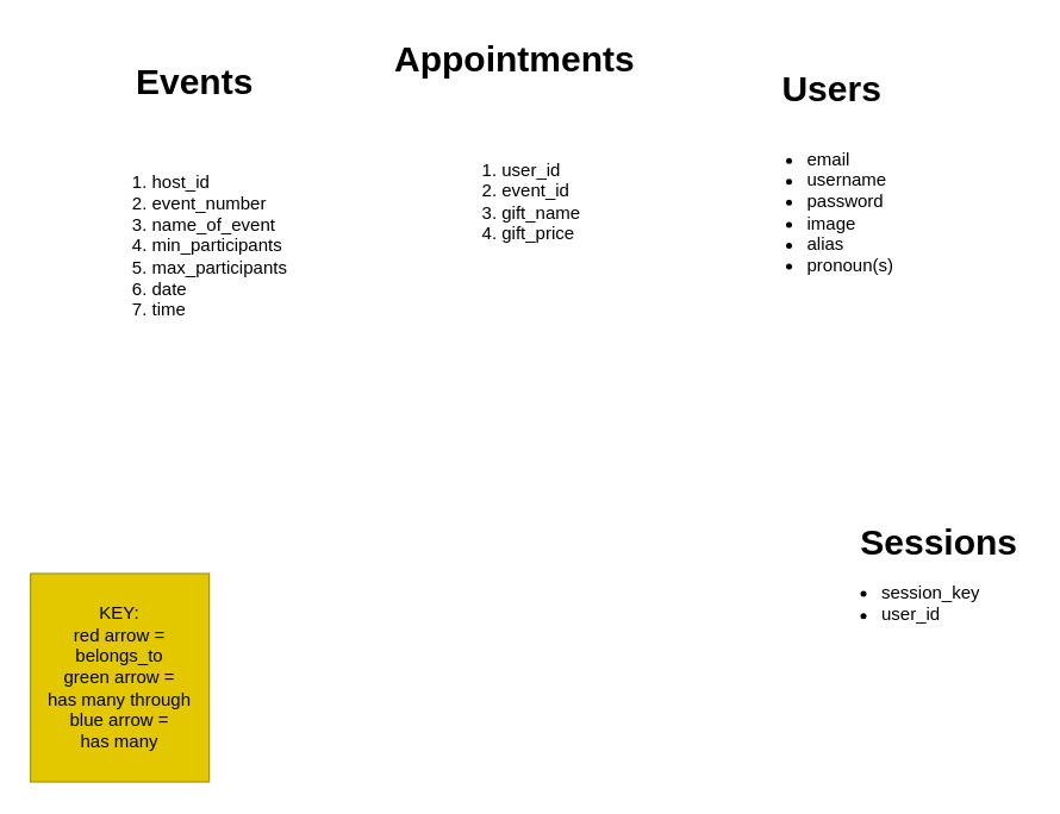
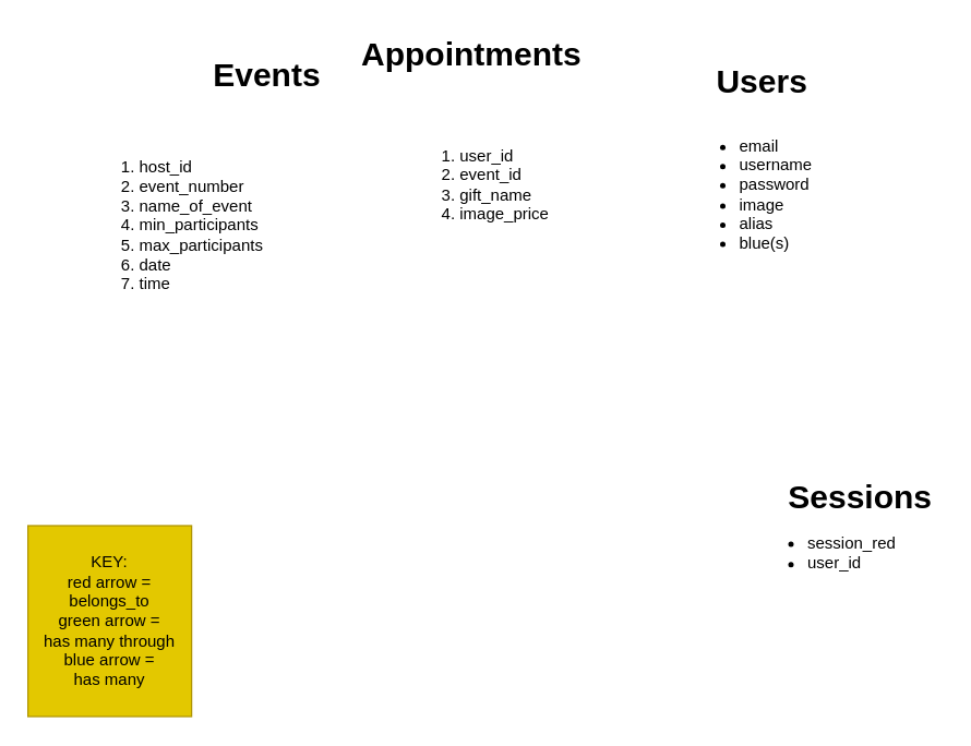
- <mxCell id="10" value="Events" style="text;strokeColor=none;fillColor=none;html=1;fontSize=24;fontStyle=1;verticalAlign=middle;align=center;" vertex="1" parent="1"><mxGeometry x="80" y="35" width="100" height="40" as="geometry" /></mxCell>
+ <mxCell id="10" value="Events" style="text;strokeColor=none;fillColor=none;html=1;fontSize=24;fontStyle=1;verticalAlign=middle;align=center;" vertex="1" parent="1"><mxGeometry x="145" y="35" width="100" height="40" as="geometry" /></mxCell>
- <mxCell id="5" value="&lt;ol&gt;&lt;li&gt;user_id&lt;/li&gt;&lt;li&gt;event_id&lt;/li&gt;&lt;li&gt;gift_name&lt;/li&gt;&lt;li&gt;gift_price&lt;/li&gt;&lt;/ol&gt;" style="text;strokeColor=none;fillColor=none;html=1;whiteSpace=wrap;verticalAlign=middle;overflow=hidden;" vertex="1" parent="1"><mxGeometry x="295" y="85" width="120" height="100" as="geometry" /></mxCell>
+ <mxCell id="5" value="&lt;ol&gt;&lt;li&gt;user_id&lt;/li&gt;&lt;li&gt;event_id&lt;/li&gt;&lt;li&gt;gift_name&lt;/li&gt;&lt;li&gt;image_price&lt;/li&gt;&lt;/ol&gt;" style="text;strokeColor=none;fillColor=none;html=1;whiteSpace=wrap;verticalAlign=middle;overflow=hidden;" vertex="1" parent="1"><mxGeometry x="295" y="85" width="120" height="100" as="geometry" /></mxCell>
- <mxCell id="4" value="&lt;div&gt;&lt;br&gt;&lt;/div&gt;&lt;ul&gt;&lt;li&gt;email&lt;/li&gt;&lt;li&gt;username&lt;/li&gt;&lt;li&gt;password&lt;/li&gt;&lt;li&gt;image&lt;/li&gt;&lt;li&gt;alias&lt;/li&gt;&lt;li&gt;pronoun(s)&lt;/li&gt;&lt;/ul&gt;" style="text;strokeColor=none;fillColor=none;html=1;whiteSpace=wrap;verticalAlign=middle;overflow=hidden;" vertex="1" parent="1"><mxGeometry x="500" y="55" width="150" height="160" as="geometry" /></mxCell>
+ <mxCell id="4" value="&lt;div&gt;&lt;br&gt;&lt;/div&gt;&lt;ul&gt;&lt;li&gt;email&lt;/li&gt;&lt;li&gt;username&lt;/li&gt;&lt;li&gt;password&lt;/li&gt;&lt;li&gt;image&lt;/li&gt;&lt;li&gt;alias&lt;/li&gt;&lt;li&gt;blue(s)&lt;/li&gt;&lt;/ul&gt;" style="text;strokeColor=none;fillColor=none;html=1;whiteSpace=wrap;verticalAlign=middle;overflow=hidden;" vertex="1" parent="1"><mxGeometry x="500" y="55" width="150" height="160" as="geometry" /></mxCell>
- <mxCell id="6" value="&lt;ul&gt;&lt;li&gt;session_key&lt;/li&gt;&lt;li&gt;user_id&lt;/li&gt;&lt;/ul&gt;" style="text;strokeColor=none;fillColor=none;html=1;whiteSpace=wrap;verticalAlign=middle;overflow=hidden;" vertex="1" parent="1"><mxGeometry x="550" y="365" width="140" height="80" as="geometry" /></mxCell>
+ <mxCell id="6" value="&lt;ul&gt;&lt;li&gt;session_red&lt;/li&gt;&lt;li&gt;user_id&lt;/li&gt;&lt;/ul&gt;" style="text;strokeColor=none;fillColor=none;html=1;whiteSpace=wrap;verticalAlign=middle;overflow=hidden;" vertex="1" parent="1"><mxGeometry x="550" y="365" width="140" height="80" as="geometry" /></mxCell>
